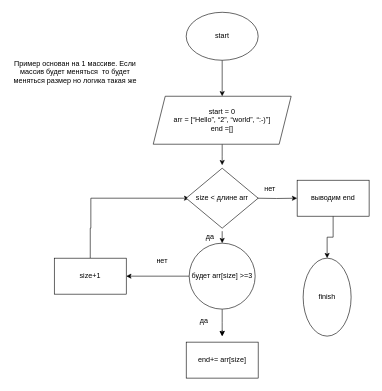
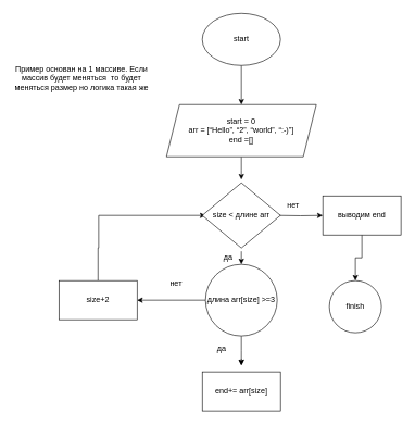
- <mxCell id="13" value="size+1" style="rounded=0;whiteSpace=wrap;html=1;" vertex="1" parent="1"><mxGeometry x="90" y="430" width="120" height="60" as="geometry" /></mxCell>
+ <mxCell id="13" value="size+2" style="rounded=0;whiteSpace=wrap;html=1;" vertex="1" parent="1"><mxGeometry x="90" y="430" width="120" height="60" as="geometry" /></mxCell>
- <mxCell id="11" value="будет arr[size] &amp;gt;=3" style="ellipse;whiteSpace=wrap;html=1;aspect=fixed;" vertex="1" parent="1"><mxGeometry x="315" y="405" width="110" height="110" as="geometry" /></mxCell>
+ <mxCell id="11" value="длина arr[size] &amp;gt;=3" style="ellipse;whiteSpace=wrap;html=1;aspect=fixed;" vertex="1" parent="1"><mxGeometry x="315" y="405" width="110" height="110" as="geometry" /></mxCell>
- <mxCell id="22" value="finish" style="ellipse;whiteSpace=wrap;html=1;rounded=0;" vertex="1" parent="1"><mxGeometry x="505" y="430" width="80" height="130" as="geometry" /></mxCell>
+ <mxCell id="22" value="finish" style="ellipse;whiteSpace=wrap;html=1;rounded=0;" vertex="1" parent="1"><mxGeometry x="505" y="430" width="80" height="80" as="geometry" /></mxCell>
